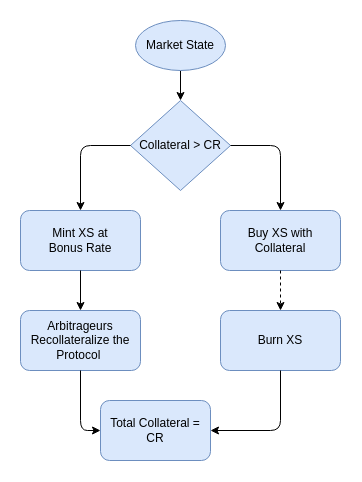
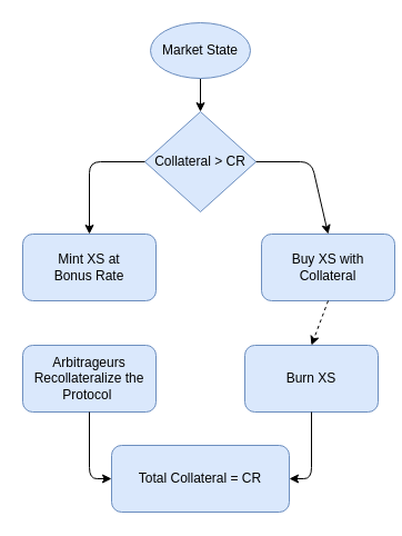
- <mxCell id="4" value="Buy XS with&lt;br&gt;Collateral" style="rounded=1;whiteSpace=wrap;html=1;fillColor=#dae8fc;strokeColor=#6c8ebf;" vertex="1" parent="1"><mxGeometry x="220" y="210" width="120" height="60" as="geometry" /></mxCell>
+ <mxCell id="4" value="Buy XS with&lt;br&gt;Collateral" style="rounded=1;whiteSpace=wrap;html=1;fillColor=#dae8fc;strokeColor=#6c8ebf;" vertex="1" parent="1"><mxGeometry x="235" y="210" width="120" height="60" as="geometry" /></mxCell>
- <mxCell id="10" value="" style="endArrow=classic;html=1;exitX=0.5;exitY=1;exitDx=0;exitDy=0;entryX=0.5;entryY=0;entryDx=0;entryDy=0;" edge="1" parent="1" source="3" target="5"><mxGeometry width="50" height="50" relative="1" as="geometry"><mxPoint x="-40" y="280" as="sourcePoint" /><mxPoint x="10" y="230" as="targetPoint" /></mxGeometry></mxCell>
- <mxCell id="9" value="Total Collateral = CR" style="rounded=1;whiteSpace=wrap;html=1;fillColor=#dae8fc;strokeColor=#6c8ebf;" vertex="1" parent="1"><mxGeometry x="100" y="400" width="110" height="60" as="geometry" /></mxCell>
+ <mxCell id="9" value="Total Collateral = CR" style="rounded=1;whiteSpace=wrap;html=1;fillColor=#dae8fc;strokeColor=#6c8ebf;" vertex="1" parent="1"><mxGeometry x="100" y="400" width="160" height="60" as="geometry" /></mxCell>
